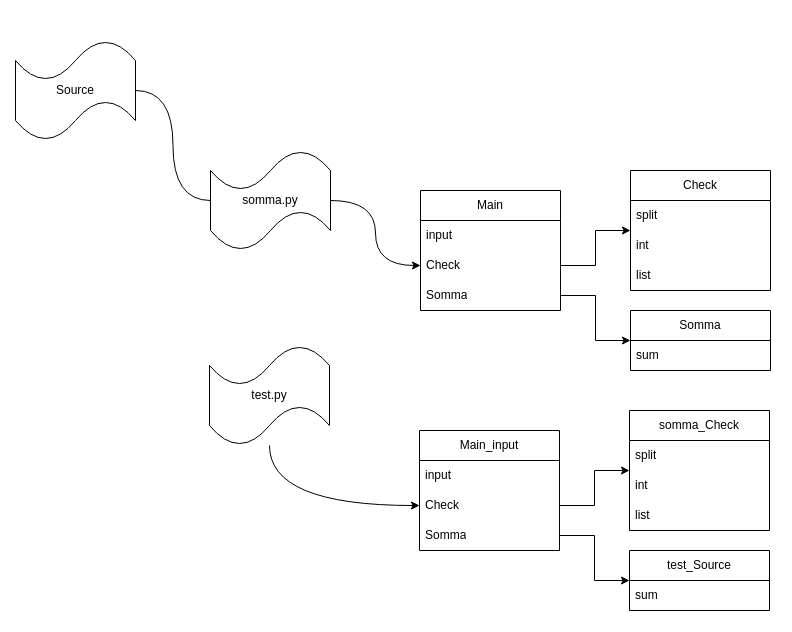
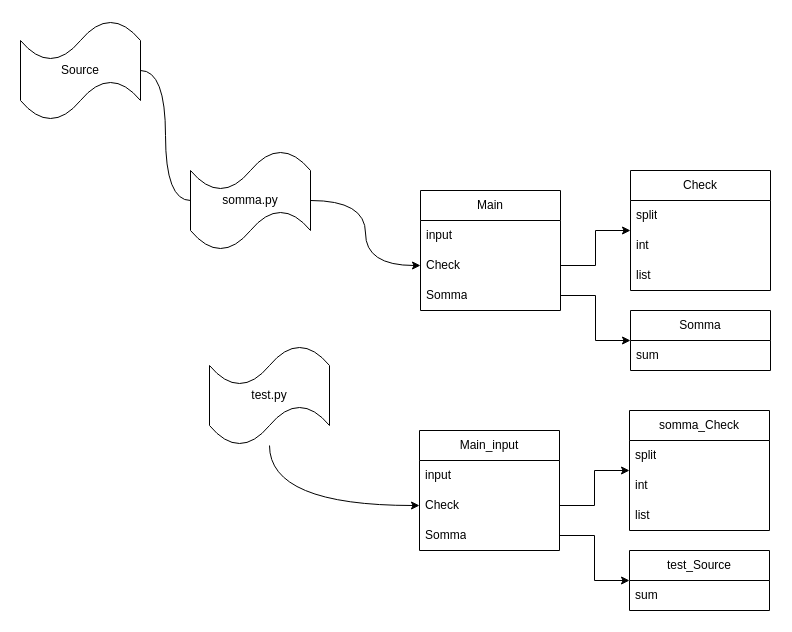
- <mxCell id="2" value="Source" style="shape=tape;whiteSpace=wrap;html=1;" vertex="1" parent="1"><mxGeometry x="15" y="40" width="120" height="100" as="geometry" /></mxCell>
+ <mxCell id="2" value="Source" style="shape=tape;whiteSpace=wrap;html=1;" vertex="1" parent="1"><mxGeometry x="20" y="20" width="120" height="100" as="geometry" /></mxCell>
- <mxCell id="4" value="somma.py" style="shape=tape;whiteSpace=wrap;html=1;" vertex="1" parent="1"><mxGeometry x="210" y="150" width="120" height="100" as="geometry" /></mxCell>
+ <mxCell id="4" value="somma.py" style="shape=tape;whiteSpace=wrap;html=1;" vertex="1" parent="1"><mxGeometry x="190" y="150" width="120" height="100" as="geometry" /></mxCell>
